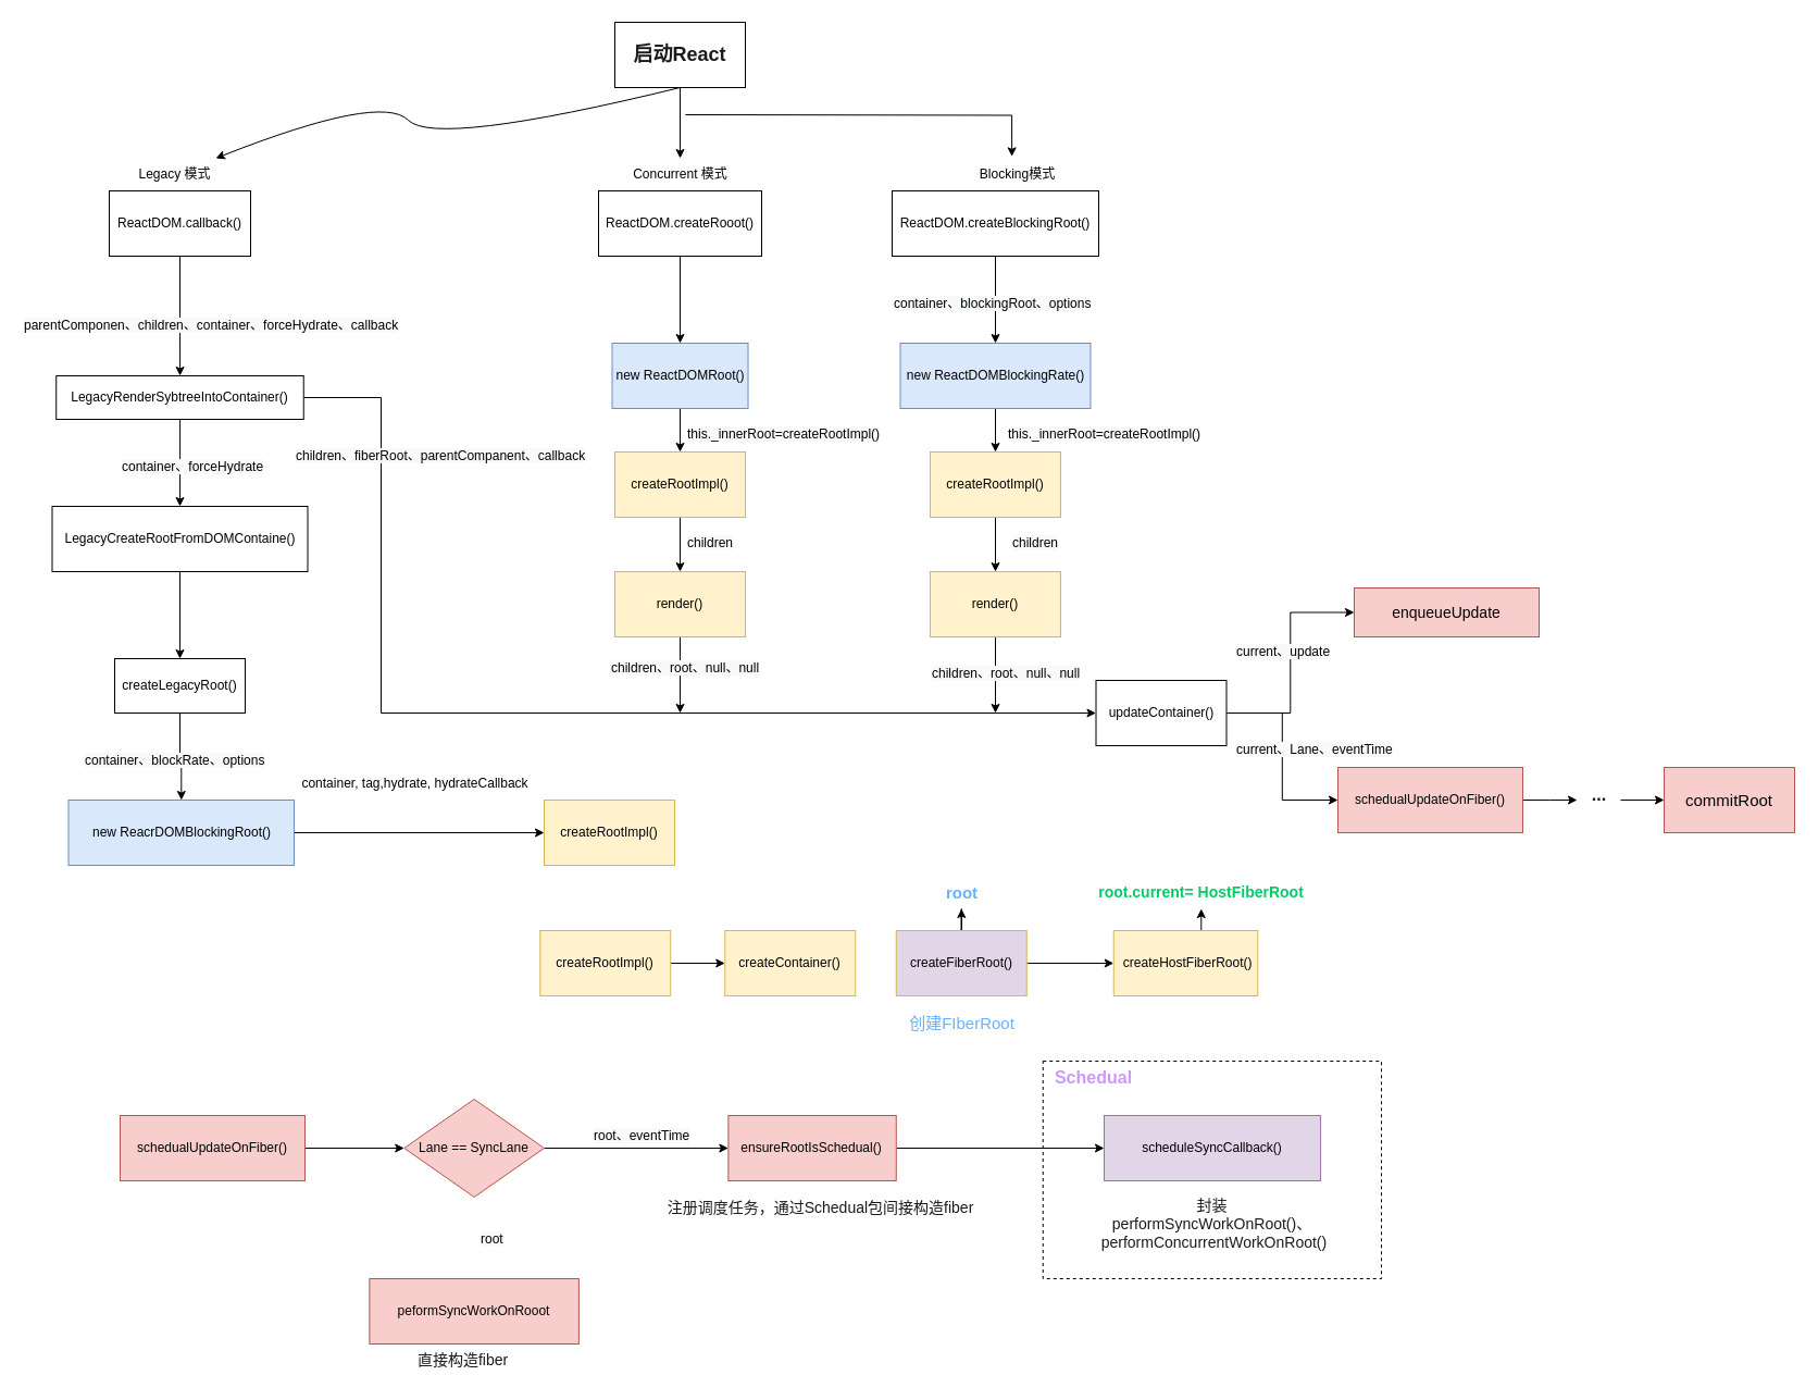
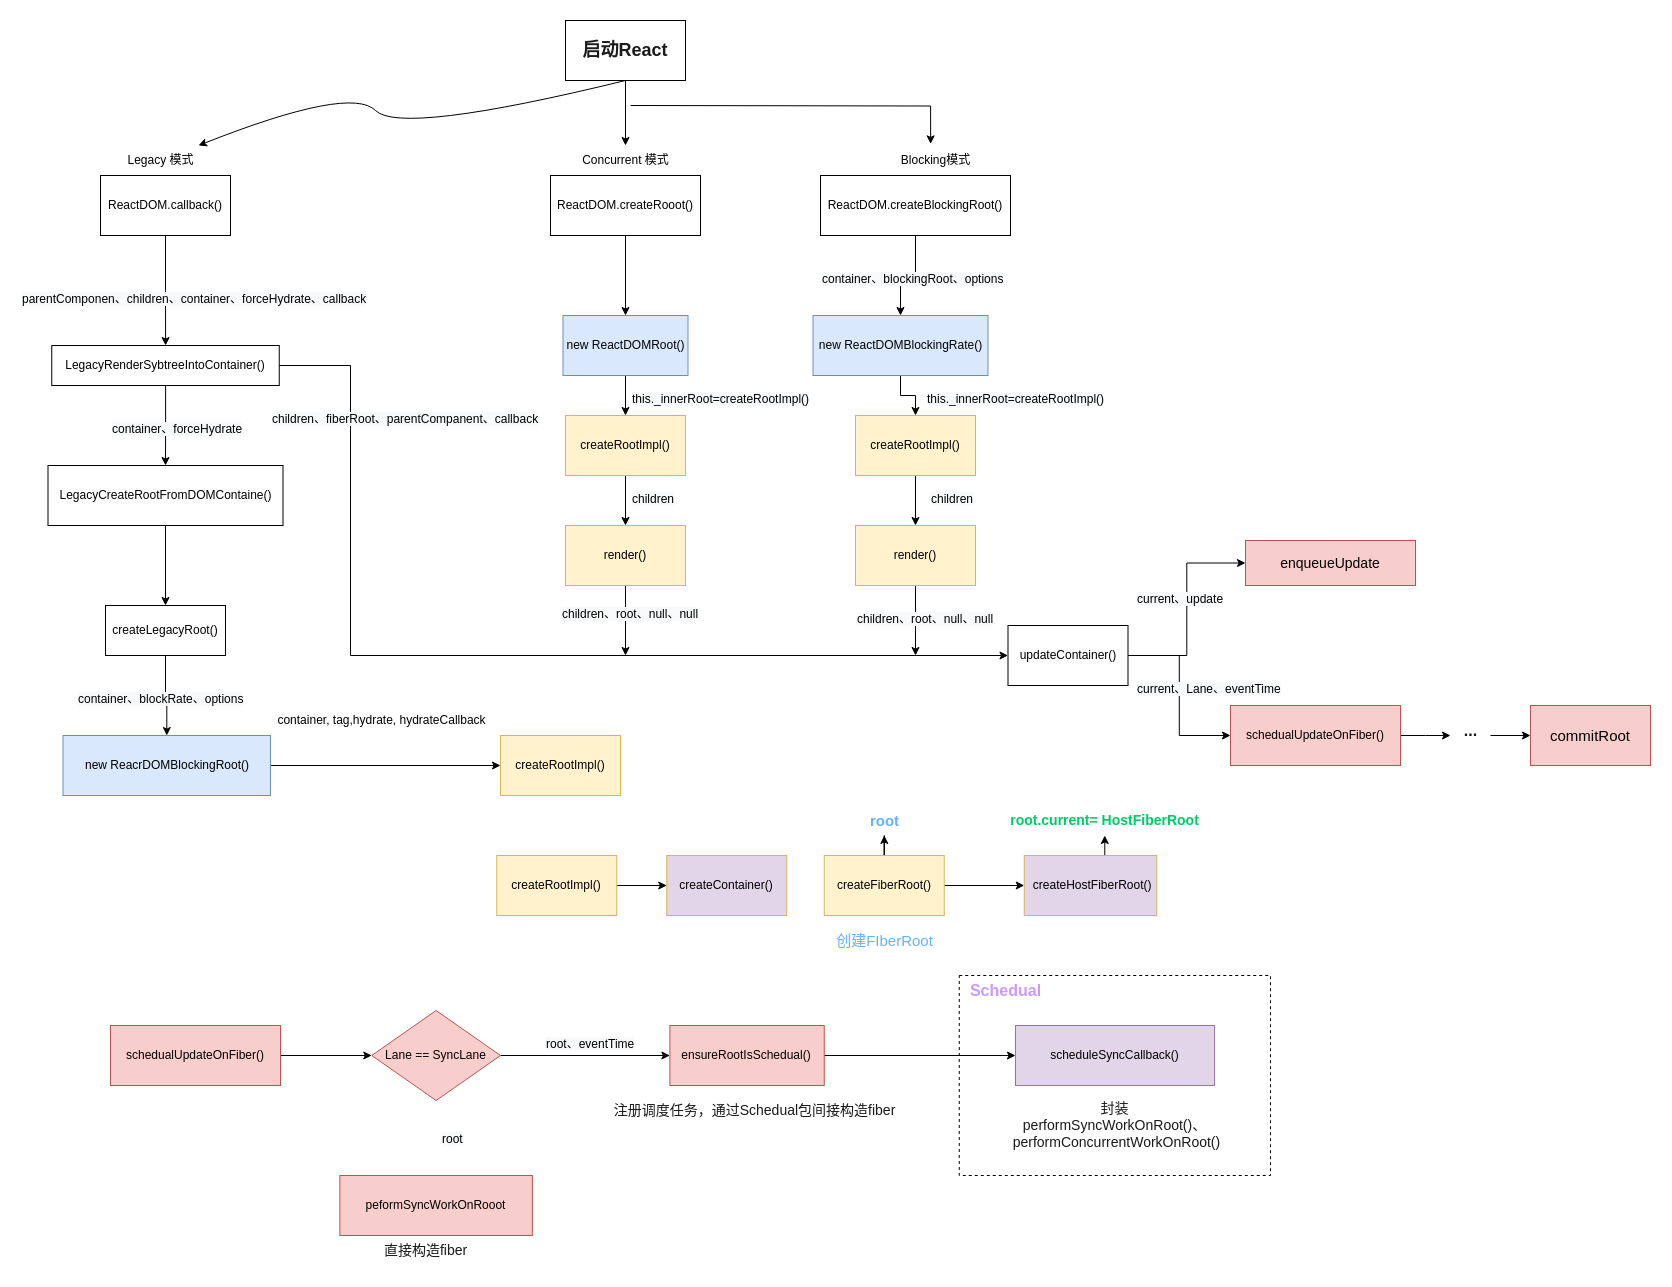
- <mxCell id="27" value="new ReactDOMBlockingRate()" style="whiteSpace=wrap;html=1;rounded=0;fillColor=#dae8fc;strokeColor=#6c8ebf;" vertex="1" parent="1"><mxGeometry x="827.5" y="315" width="175" height="60" as="geometry" /></mxCell>
+ <mxCell id="27" value="new ReactDOMBlockingRate()" style="whiteSpace=wrap;html=1;rounded=0;fillColor=#dae8fc;strokeColor=#6c8ebf;" vertex="1" parent="1"><mxGeometry x="812.5" y="315" width="175" height="60" as="geometry" /></mxCell>
- <mxCell id="37" value="createContainer()" style="whiteSpace=wrap;html=1;fillColor=#fff2cc;strokeColor=#d6b656;rounded=0;" vertex="1" parent="1"><mxGeometry x="666.25" y="855" width="120" height="60" as="geometry" /></mxCell>
+ <mxCell id="37" value="createContainer()" style="whiteSpace=wrap;html=1;fillColor=#e1d5e7;strokeColor=#d6b656;rounded=0;" vertex="1" parent="1"><mxGeometry x="666.25" y="855" width="120" height="60" as="geometry" /></mxCell>
- <mxCell id="40" value="createFiberRoot()" style="whiteSpace=wrap;html=1;fillColor=#e1d5e7;strokeColor=#d6b656;rounded=0;" vertex="1" parent="1"><mxGeometry x="823.75" y="855" width="120" height="60" as="geometry" /></mxCell>
+ <mxCell id="40" value="createFiberRoot()" style="whiteSpace=wrap;html=1;fillColor=#fff2cc;strokeColor=#d6b656;rounded=0;" vertex="1" parent="1"><mxGeometry x="823.75" y="855" width="120" height="60" as="geometry" /></mxCell>
- <mxCell id="44" value="&amp;nbsp;createHostFiberRoot()" style="whiteSpace=wrap;html=1;fillColor=#fff2cc;strokeColor=#d6b656;rounded=0;" vertex="1" parent="1"><mxGeometry x="1023.75" y="855" width="132.5" height="60" as="geometry" /></mxCell>
+ <mxCell id="44" value="&amp;nbsp;createHostFiberRoot()" style="whiteSpace=wrap;html=1;fillColor=#e1d5e7;strokeColor=#d6b656;rounded=0;" vertex="1" parent="1"><mxGeometry x="1023.75" y="855" width="132.5" height="60" as="geometry" /></mxCell>
